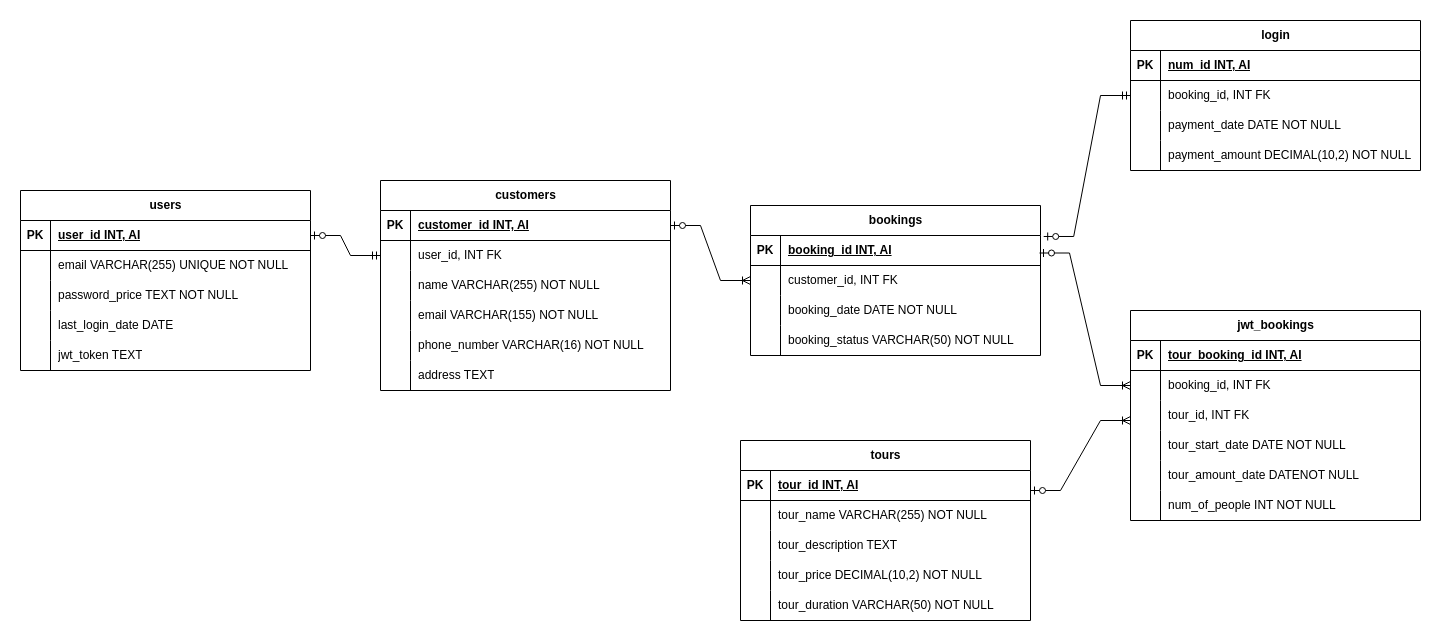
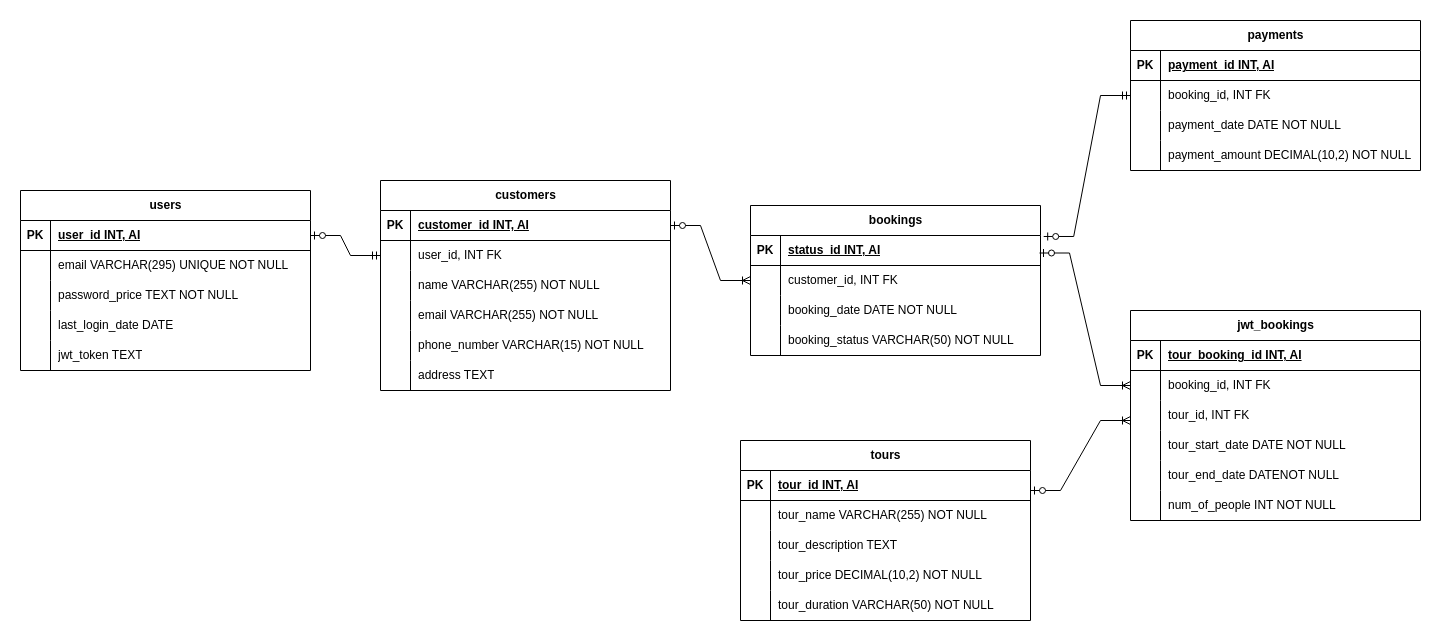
- <mxCell id="85" value="login" style="shape=table;startSize=30;container=1;collapsible=1;childLayout=tableLayout;fixedRows=1;rowLines=0;fontStyle=1;align=center;resizeLast=1;html=1;" vertex="1" parent="1"><mxGeometry x="1130" y="20" width="290" height="150" as="geometry" /></mxCell>
+ <mxCell id="85" value="payments" style="shape=table;startSize=30;container=1;collapsible=1;childLayout=tableLayout;fixedRows=1;rowLines=0;fontStyle=1;align=center;resizeLast=1;html=1;" vertex="1" parent="1"><mxGeometry x="1130" y="20" width="290" height="150" as="geometry" /></mxCell>
- <mxCell id="88" value="num_id INT, AI" style="shape=partialRectangle;connectable=0;fillColor=none;top=0;left=0;bottom=0;right=0;align=left;spacingLeft=6;fontStyle=5;overflow=hidden;whiteSpace=wrap;html=1;" vertex="1" parent="86"><mxGeometry x="30" width="260" height="30" as="geometry"><mxRectangle width="260" height="30" as="alternateBounds" /></mxGeometry></mxCell>
+ <mxCell id="88" value="payment_id INT, AI" style="shape=partialRectangle;connectable=0;fillColor=none;top=0;left=0;bottom=0;right=0;align=left;spacingLeft=6;fontStyle=5;overflow=hidden;whiteSpace=wrap;html=1;" vertex="1" parent="86"><mxGeometry x="30" width="260" height="30" as="geometry"><mxRectangle width="260" height="30" as="alternateBounds" /></mxGeometry></mxCell>
- <mxCell id="56" value="booking_id INT, AI" style="shape=partialRectangle;connectable=0;fillColor=none;top=0;left=0;bottom=0;right=0;align=left;spacingLeft=6;fontStyle=5;overflow=hidden;whiteSpace=wrap;html=1;" vertex="1" parent="54"><mxGeometry x="30" width="260" height="30" as="geometry"><mxRectangle width="260" height="30" as="alternateBounds" /></mxGeometry></mxCell>
+ <mxCell id="56" value="status_id INT, AI" style="shape=partialRectangle;connectable=0;fillColor=none;top=0;left=0;bottom=0;right=0;align=left;spacingLeft=6;fontStyle=5;overflow=hidden;whiteSpace=wrap;html=1;" vertex="1" parent="54"><mxGeometry x="30" width="260" height="30" as="geometry"><mxRectangle width="260" height="30" as="alternateBounds" /></mxGeometry></mxCell>
- <mxCell id="8" value="email VARCHAR(255) UNIQUE NOT NULL" style="shape=partialRectangle;connectable=0;fillColor=none;top=0;left=0;bottom=0;right=0;align=left;spacingLeft=6;overflow=hidden;whiteSpace=wrap;html=1;" vertex="1" parent="6"><mxGeometry x="30" width="260" height="30" as="geometry"><mxRectangle width="260" height="30" as="alternateBounds" /></mxGeometry></mxCell>
+ <mxCell id="8" value="email VARCHAR(295) UNIQUE NOT NULL" style="shape=partialRectangle;connectable=0;fillColor=none;top=0;left=0;bottom=0;right=0;align=left;spacingLeft=6;overflow=hidden;whiteSpace=wrap;html=1;" vertex="1" parent="6"><mxGeometry x="30" width="260" height="30" as="geometry"><mxRectangle width="260" height="30" as="alternateBounds" /></mxGeometry></mxCell>
- <mxCell id="30" value="email VARCHAR(155) NOT NULL" style="shape=partialRectangle;connectable=0;fillColor=none;top=0;left=0;bottom=0;right=0;align=left;spacingLeft=6;overflow=hidden;whiteSpace=wrap;html=1;" vertex="1" parent="28"><mxGeometry x="30" width="260" height="30" as="geometry"><mxRectangle width="260" height="30" as="alternateBounds" /></mxGeometry></mxCell>
+ <mxCell id="30" value="email VARCHAR(255) NOT NULL" style="shape=partialRectangle;connectable=0;fillColor=none;top=0;left=0;bottom=0;right=0;align=left;spacingLeft=6;overflow=hidden;whiteSpace=wrap;html=1;" vertex="1" parent="28"><mxGeometry x="30" width="260" height="30" as="geometry"><mxRectangle width="260" height="30" as="alternateBounds" /></mxGeometry></mxCell>
- <mxCell id="33" value="phone_number VARCHAR(16) NOT NULL" style="shape=partialRectangle;connectable=0;fillColor=none;top=0;left=0;bottom=0;right=0;align=left;spacingLeft=6;overflow=hidden;whiteSpace=wrap;html=1;" vertex="1" parent="31"><mxGeometry x="30" width="260" height="30" as="geometry"><mxRectangle width="260" height="30" as="alternateBounds" /></mxGeometry></mxCell>
+ <mxCell id="33" value="phone_number VARCHAR(15) NOT NULL" style="shape=partialRectangle;connectable=0;fillColor=none;top=0;left=0;bottom=0;right=0;align=left;spacingLeft=6;overflow=hidden;whiteSpace=wrap;html=1;" vertex="1" parent="31"><mxGeometry x="30" width="260" height="30" as="geometry"><mxRectangle width="260" height="30" as="alternateBounds" /></mxGeometry></mxCell>
- <mxCell id="81" value="tour_amount_date DATENOT NULL" style="shape=partialRectangle;connectable=0;fillColor=none;top=0;left=0;bottom=0;right=0;align=left;spacingLeft=6;overflow=hidden;whiteSpace=wrap;html=1;" vertex="1" parent="79"><mxGeometry x="30" width="260" height="30" as="geometry"><mxRectangle width="260" height="30" as="alternateBounds" /></mxGeometry></mxCell>
+ <mxCell id="81" value="tour_end_date DATENOT NULL" style="shape=partialRectangle;connectable=0;fillColor=none;top=0;left=0;bottom=0;right=0;align=left;spacingLeft=6;overflow=hidden;whiteSpace=wrap;html=1;" vertex="1" parent="79"><mxGeometry x="30" width="260" height="30" as="geometry"><mxRectangle width="260" height="30" as="alternateBounds" /></mxGeometry></mxCell>
